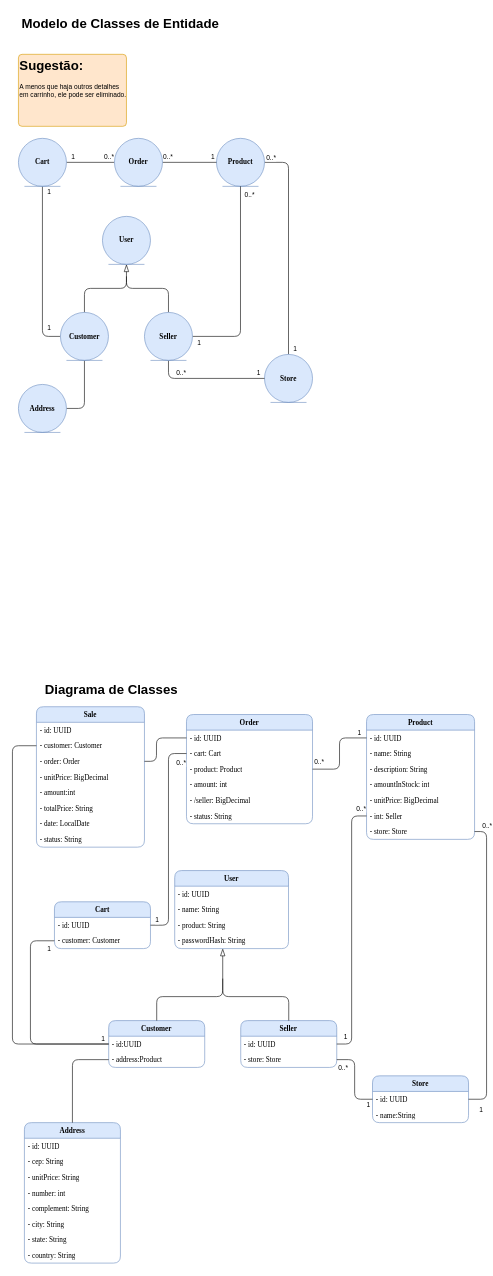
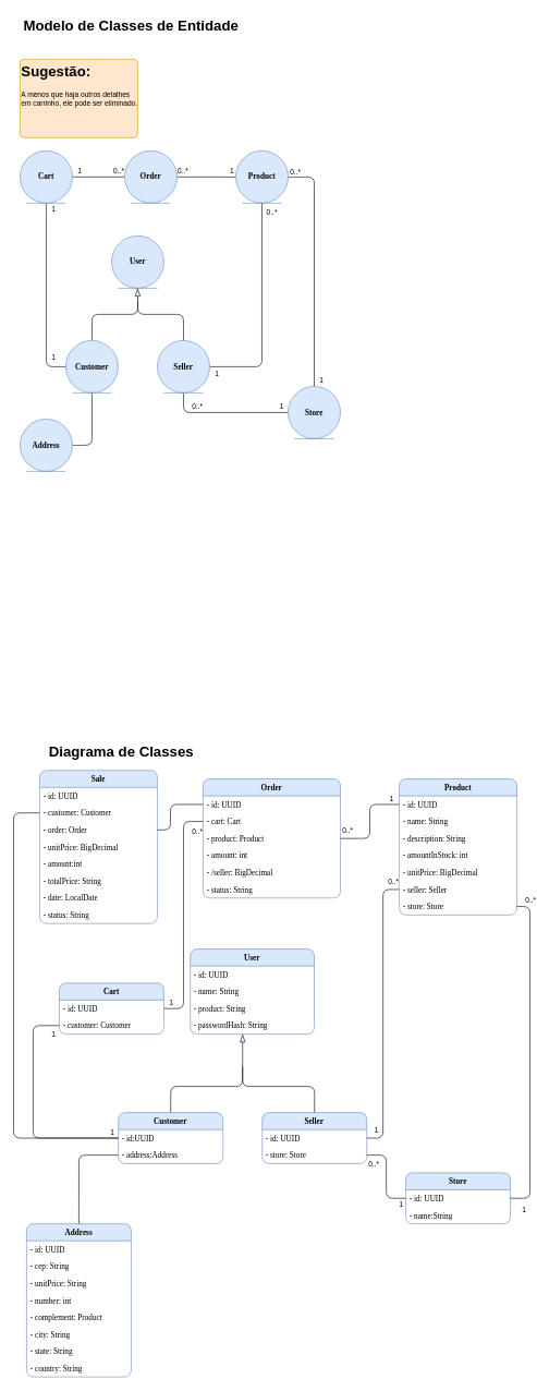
- <mxCell id="8" value="- int: Seller" style="text;align=left;verticalAlign=top;spacingLeft=4;spacingRight=4;overflow=hidden;rotatable=0;points=[[0,0.5],[1,0.5]];portConstraint=eastwest;whiteSpace=wrap;html=1;fontFamily=Cascadia Code;" parent="2" vertex="1"><mxGeometry y="156" width="180" height="26" as="geometry" /></mxCell>
+ <mxCell id="8" value="- seller: Seller" style="text;align=left;verticalAlign=top;spacingLeft=4;spacingRight=4;overflow=hidden;rotatable=0;points=[[0,0.5],[1,0.5]];portConstraint=eastwest;whiteSpace=wrap;html=1;fontFamily=Cascadia Code;" parent="2" vertex="1"><mxGeometry y="156" width="180" height="26" as="geometry" /></mxCell>
- <mxCell id="23" value="- address:Product" style="text;align=left;verticalAlign=top;spacingLeft=4;spacingRight=4;overflow=hidden;rotatable=0;points=[[0,0.5],[1,0.5]];portConstraint=eastwest;whiteSpace=wrap;html=1;fontFamily=Cascadia Code;" parent="21" vertex="1"><mxGeometry y="52" width="160" height="26" as="geometry" /></mxCell>
+ <mxCell id="23" value="- address:Address" style="text;align=left;verticalAlign=top;spacingLeft=4;spacingRight=4;overflow=hidden;rotatable=0;points=[[0,0.5],[1,0.5]];portConstraint=eastwest;whiteSpace=wrap;html=1;fontFamily=Cascadia Code;" parent="21" vertex="1"><mxGeometry y="52" width="160" height="26" as="geometry" /></mxCell>
- <mxCell id="29" value="- complement: String" style="text;align=left;verticalAlign=top;spacingLeft=4;spacingRight=4;overflow=hidden;rotatable=0;points=[[0,0.5],[1,0.5]];portConstraint=eastwest;whiteSpace=wrap;html=1;fontFamily=Cascadia Code;" vertex="1" parent="24"><mxGeometry y="130" width="160" height="26" as="geometry" /></mxCell>
+ <mxCell id="29" value="- complement: Product" style="text;align=left;verticalAlign=top;spacingLeft=4;spacingRight=4;overflow=hidden;rotatable=0;points=[[0,0.5],[1,0.5]];portConstraint=eastwest;whiteSpace=wrap;html=1;fontFamily=Cascadia Code;" vertex="1" parent="24"><mxGeometry y="130" width="160" height="26" as="geometry" /></mxCell>
